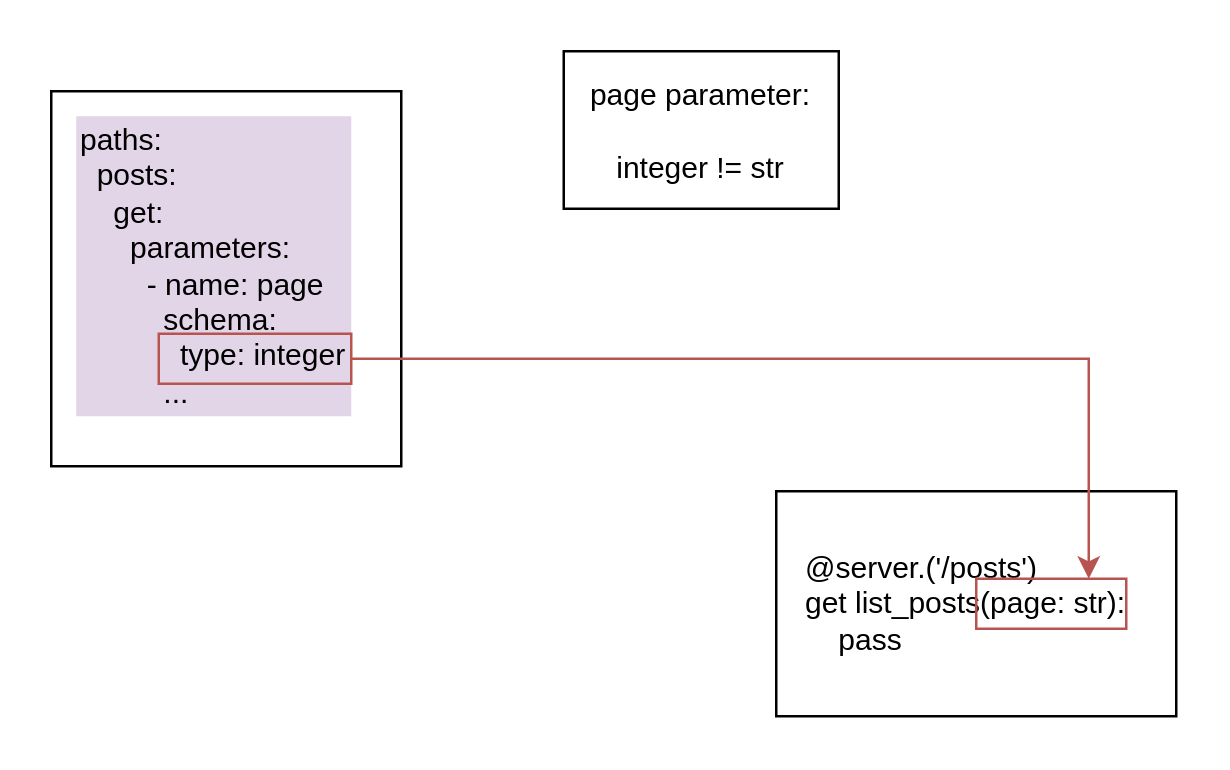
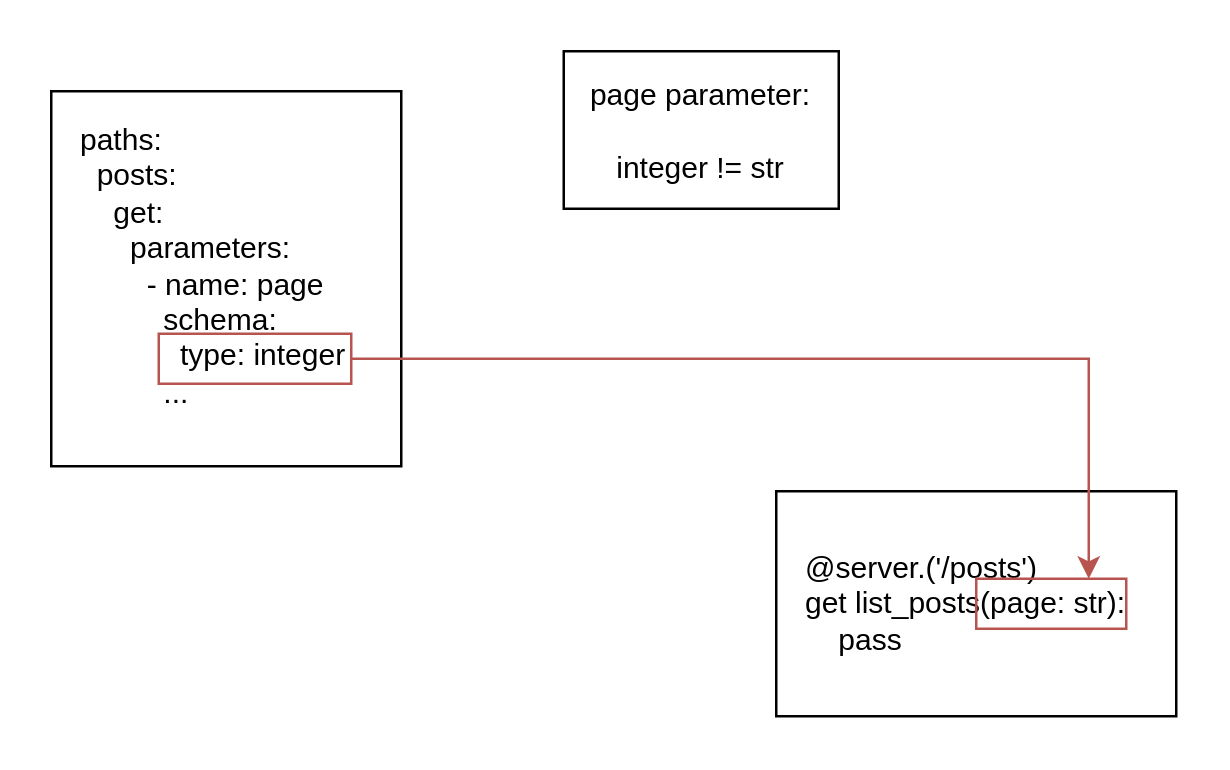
- <mxCell id="5" value="paths:&lt;br&gt;&amp;nbsp; posts:&lt;br&gt;&amp;nbsp; &amp;nbsp; get:&lt;br&gt;&amp;nbsp; &amp;nbsp; &amp;nbsp; parameters:&lt;br&gt;&amp;nbsp; &amp;nbsp; &amp;nbsp; &amp;nbsp; - name: page&lt;br&gt;&amp;nbsp; &amp;nbsp; &amp;nbsp; &amp;nbsp; &amp;nbsp; schema:&lt;br&gt;&amp;nbsp; &amp;nbsp; &amp;nbsp; &amp;nbsp; &amp;nbsp; &amp;nbsp; type: integer&lt;br&gt;&amp;nbsp; &amp;nbsp; &amp;nbsp; &amp;nbsp; &amp;nbsp; ..." style="rounded=0;whiteSpace=wrap;html=1;align=left;strokeColor=none;fillColor=#e1d5e7;" vertex="1" parent="1"><mxGeometry x="30" y="46" width="110" height="120" as="geometry" /></mxCell>
+ <mxCell id="5" value="paths:&lt;br&gt;&amp;nbsp; posts:&lt;br&gt;&amp;nbsp; &amp;nbsp; get:&lt;br&gt;&amp;nbsp; &amp;nbsp; &amp;nbsp; parameters:&lt;br&gt;&amp;nbsp; &amp;nbsp; &amp;nbsp; &amp;nbsp; - name: page&lt;br&gt;&amp;nbsp; &amp;nbsp; &amp;nbsp; &amp;nbsp; &amp;nbsp; schema:&lt;br&gt;&amp;nbsp; &amp;nbsp; &amp;nbsp; &amp;nbsp; &amp;nbsp; &amp;nbsp; type: integer&lt;br&gt;&amp;nbsp; &amp;nbsp; &amp;nbsp; &amp;nbsp; &amp;nbsp; ..." style="rounded=0;whiteSpace=wrap;html=1;align=left;strokeColor=none;" vertex="1" parent="1"><mxGeometry x="30" y="46" width="110" height="120" as="geometry" /></mxCell>
